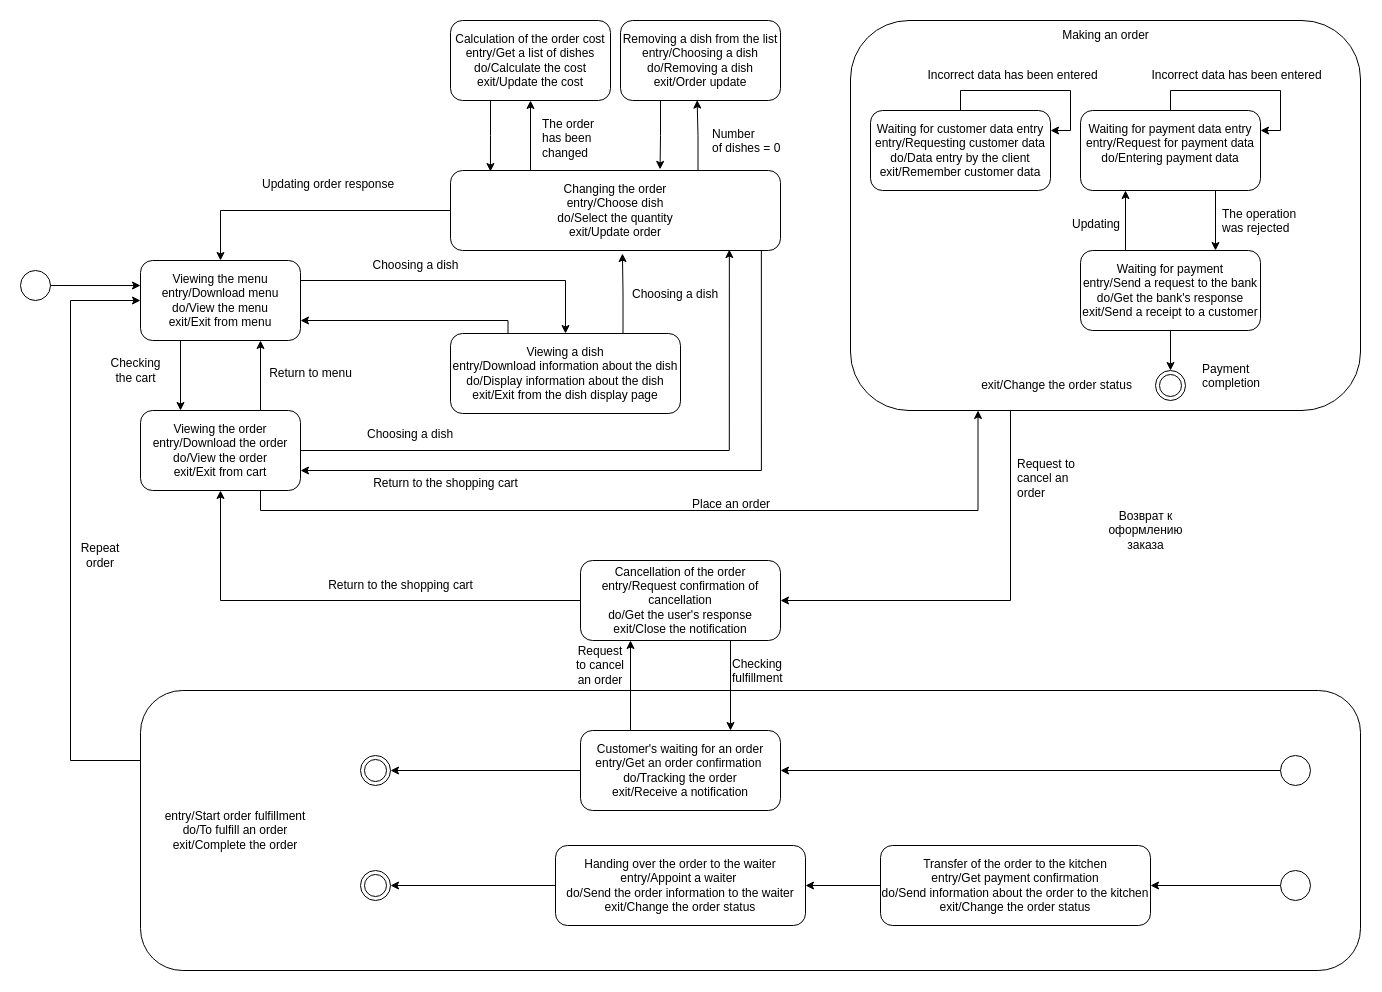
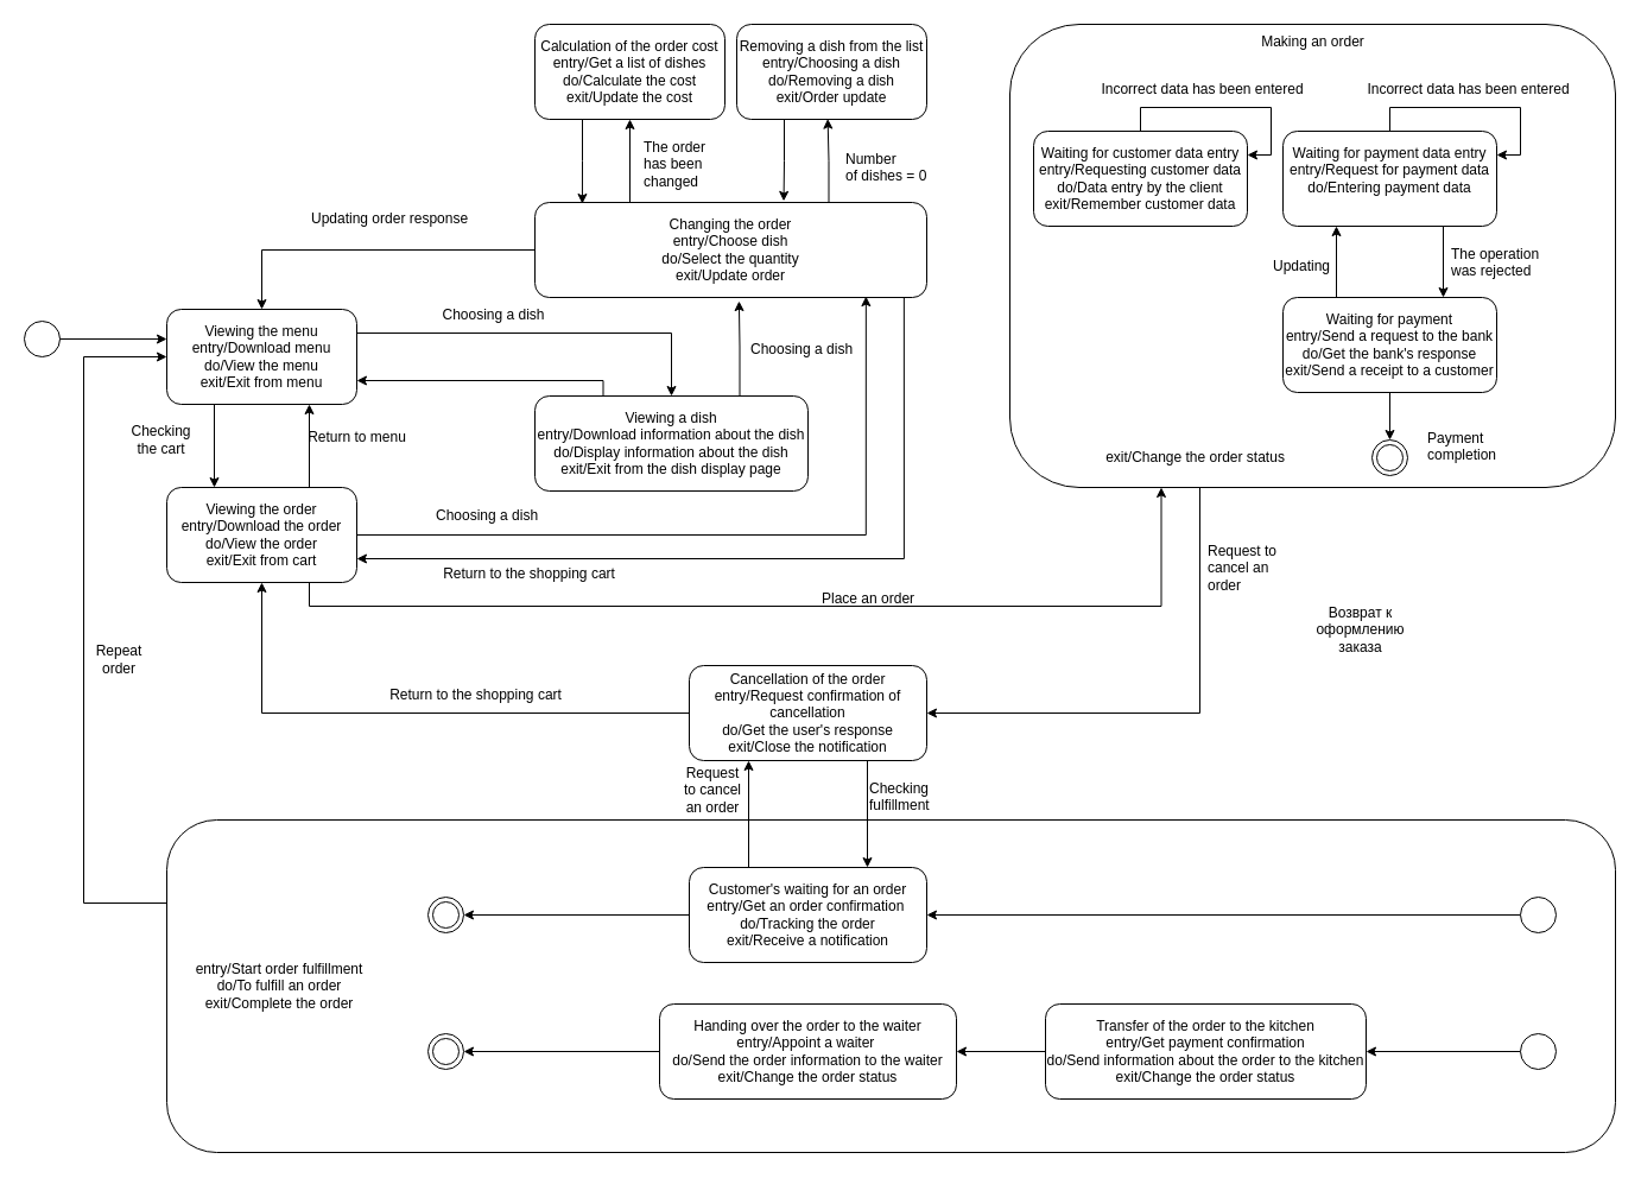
- <mxCell id="10" value="Return to menu" style="text;html=1;align=center;verticalAlign=middle;resizable=0;points=[];autosize=1;strokeColor=none;fillColor=none;" vertex="1" parent="1"><mxGeometry x="255" y="358" width="110" height="30" as="geometry" /></mxCell>
+ <mxCell id="10" value="Return to menu" style="text;html=1;align=center;verticalAlign=middle;resizable=0;points=[];autosize=1;strokeColor=none;fillColor=none;" vertex="1" parent="1"><mxGeometry x="245" y="353" width="110" height="30" as="geometry" /></mxCell>
- <mxCell id="40" value="exit/Change the order status" style="text;html=1;align=center;verticalAlign=middle;resizable=0;points=[];autosize=1;strokeColor=none;fillColor=none;" vertex="1" parent="1"><mxGeometry x="971" y="370" width="170" height="30" as="geometry" /></mxCell>
+ <mxCell id="40" value="exit/Change the order status" style="text;html=1;align=center;verticalAlign=middle;resizable=0;points=[];autosize=1;strokeColor=none;fillColor=none;" vertex="1" parent="1"><mxGeometry x="921" y="370" width="170" height="30" as="geometry" /></mxCell>
